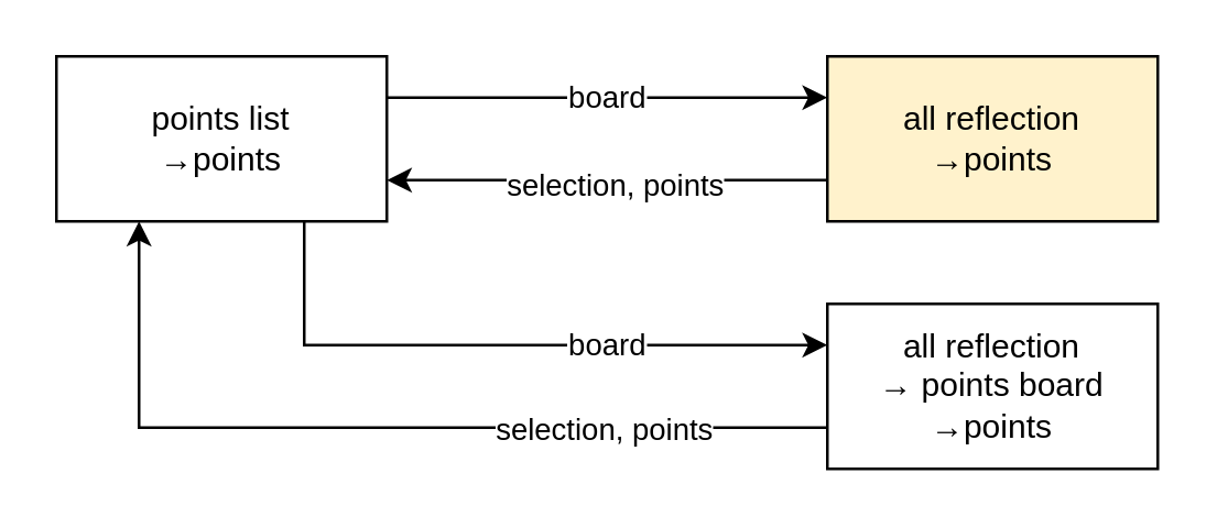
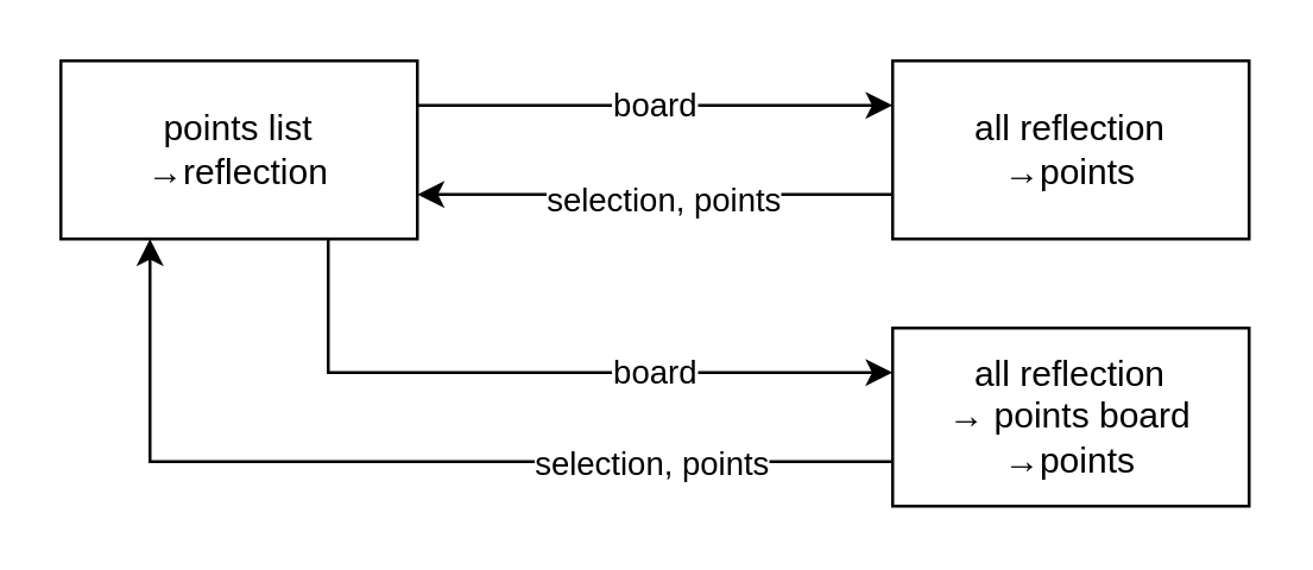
- <mxCell id="4" value="points list&lt;div&gt;→points&lt;/div&gt;" style="rounded=0;whiteSpace=wrap;html=1;" vertex="1" parent="1"><mxGeometry x="20" y="20" width="120" height="60" as="geometry" /></mxCell>
+ <mxCell id="4" value="points list&lt;div&gt;→reflection&lt;/div&gt;" style="rounded=0;whiteSpace=wrap;html=1;" vertex="1" parent="1"><mxGeometry x="20" y="20" width="120" height="60" as="geometry" /></mxCell>
- <mxCell id="7" value="all reflection&lt;div&gt;→points&lt;/div&gt;" style="whiteSpace=wrap;html=1;rounded=0;fillColor=#fff2cc;" vertex="1" parent="1"><mxGeometry x="300" y="20" width="120" height="60" as="geometry" /></mxCell>
+ <mxCell id="7" value="all reflection&lt;div&gt;→points&lt;/div&gt;" style="whiteSpace=wrap;html=1;rounded=0;" vertex="1" parent="1"><mxGeometry x="300" y="20" width="120" height="60" as="geometry" /></mxCell>
